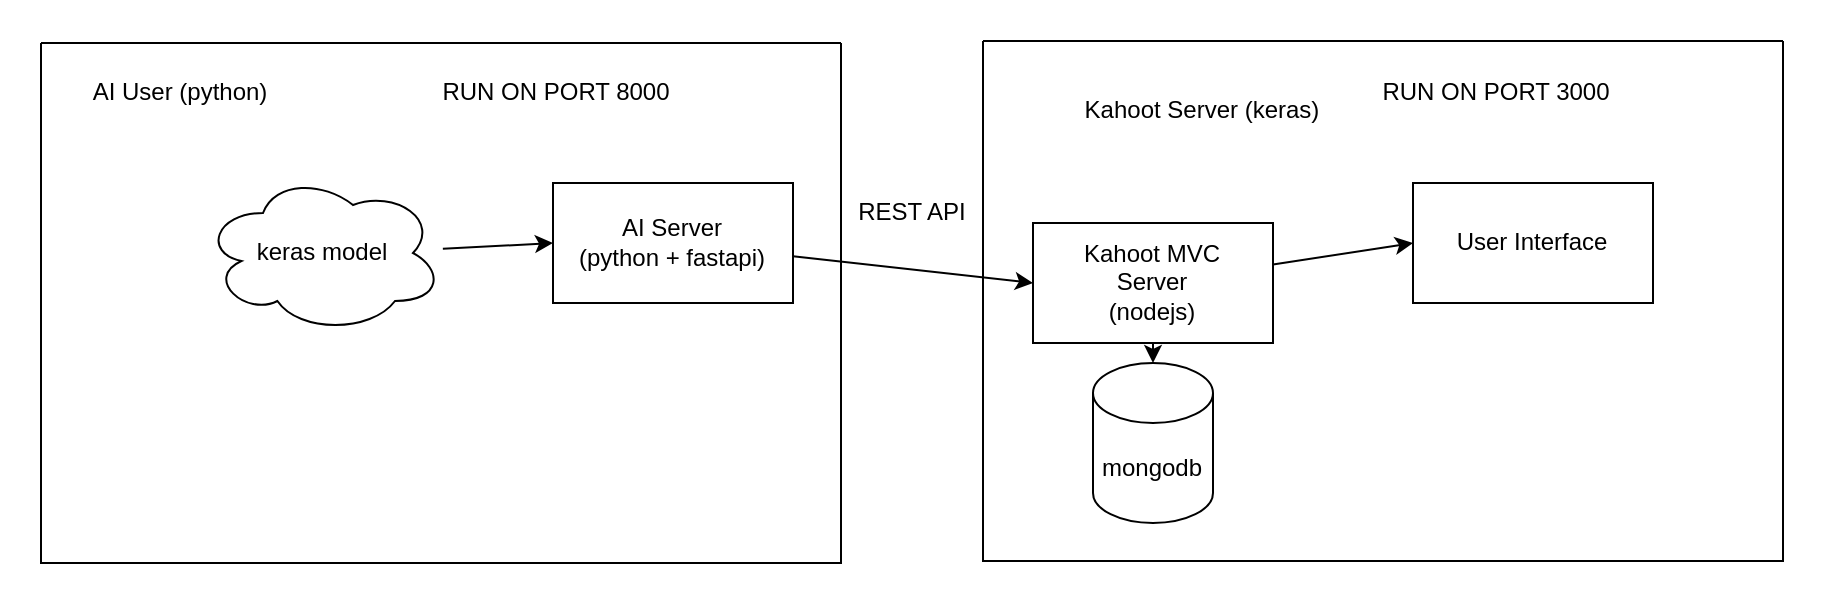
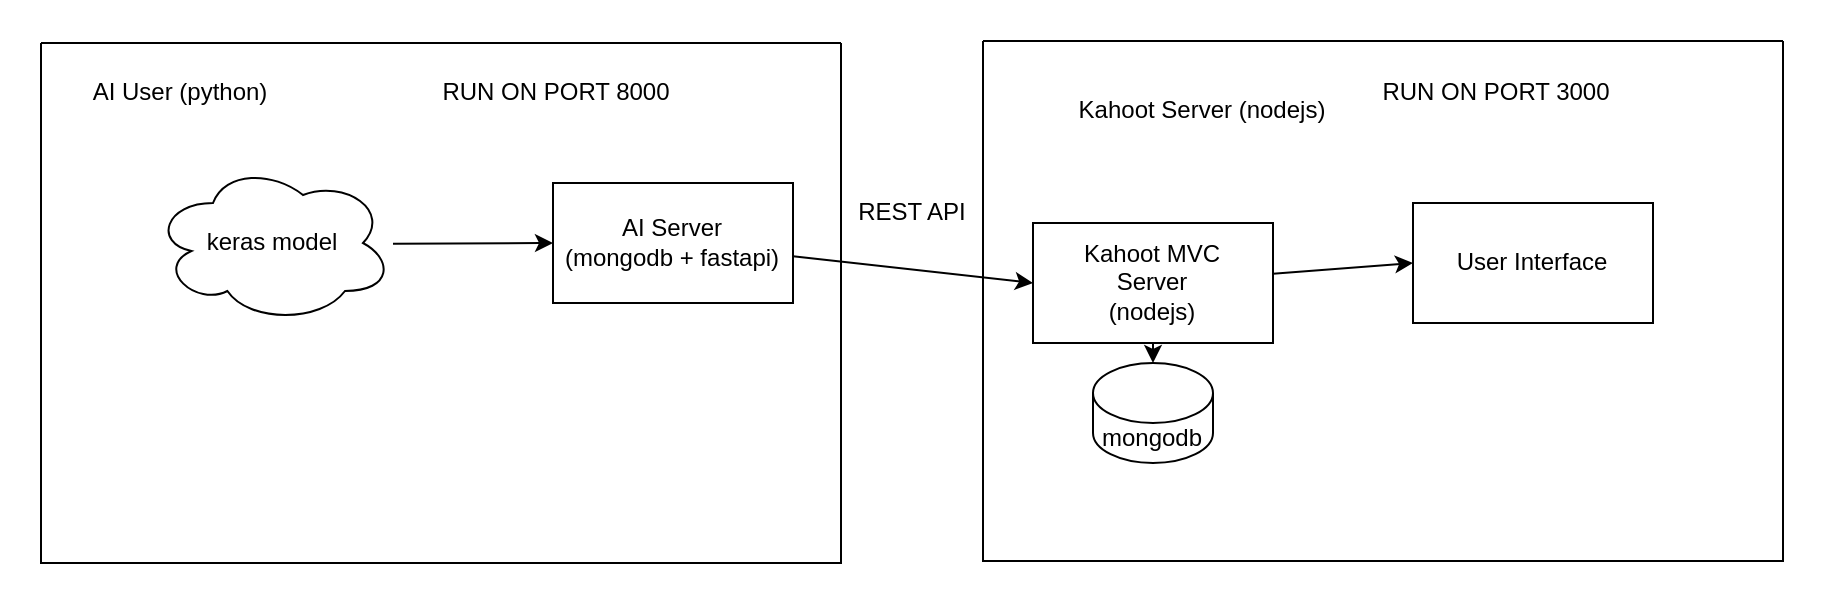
- <mxCell id="15" value="Kahoot Server (keras)" style="text;html=1;strokeColor=none;fillColor=none;align=center;verticalAlign=middle;whiteSpace=wrap;rounded=0;" vertex="1" parent="14"><mxGeometry x="30" y="20" width="160" height="30" as="geometry" /></mxCell>
+ <mxCell id="15" value="Kahoot Server (nodejs)" style="text;html=1;strokeColor=none;fillColor=none;align=center;verticalAlign=middle;whiteSpace=wrap;rounded=0;" vertex="1" parent="14"><mxGeometry x="30" y="20" width="160" height="30" as="geometry" /></mxCell>
- <mxCell id="3" value="AI Server&lt;br&gt;(python + fastapi)" style="rounded=0;whiteSpace=wrap;html=1;" vertex="1" parent="1"><mxGeometry x="276" y="91" width="120" height="60" as="geometry" /></mxCell>
+ <mxCell id="3" value="AI Server&lt;br&gt;(mongodb + fastapi)" style="rounded=0;whiteSpace=wrap;html=1;" vertex="1" parent="1"><mxGeometry x="276" y="91" width="120" height="60" as="geometry" /></mxCell>
- <mxCell id="8" value="User Interface" style="rounded=0;whiteSpace=wrap;html=1;" vertex="1" parent="1"><mxGeometry x="706" y="91" width="120" height="60" as="geometry" /></mxCell>
+ <mxCell id="8" value="User Interface" style="rounded=0;whiteSpace=wrap;html=1;" vertex="1" parent="1"><mxGeometry x="706" y="101" width="120" height="60" as="geometry" /></mxCell>
- <mxCell id="10" value="keras model" style="ellipse;shape=cloud;whiteSpace=wrap;html=1;" vertex="1" parent="1"><mxGeometry x="101" y="86" width="120" height="80" as="geometry" /></mxCell>
+ <mxCell id="10" value="keras model" style="ellipse;shape=cloud;whiteSpace=wrap;html=1;" vertex="1" parent="1"><mxGeometry x="76" y="81" width="120" height="80" as="geometry" /></mxCell>
- <mxCell id="7" value="mongodb" style="shape=cylinder3;whiteSpace=wrap;html=1;boundedLbl=1;backgroundOutline=1;size=15;" vertex="1" parent="1"><mxGeometry x="546" y="181" width="60" height="80" as="geometry" /></mxCell>
+ <mxCell id="7" value="mongodb" style="shape=cylinder3;whiteSpace=wrap;html=1;boundedLbl=1;backgroundOutline=1;size=15;" vertex="1" parent="1"><mxGeometry x="546" y="181" width="60" height="50" as="geometry" /></mxCell>
